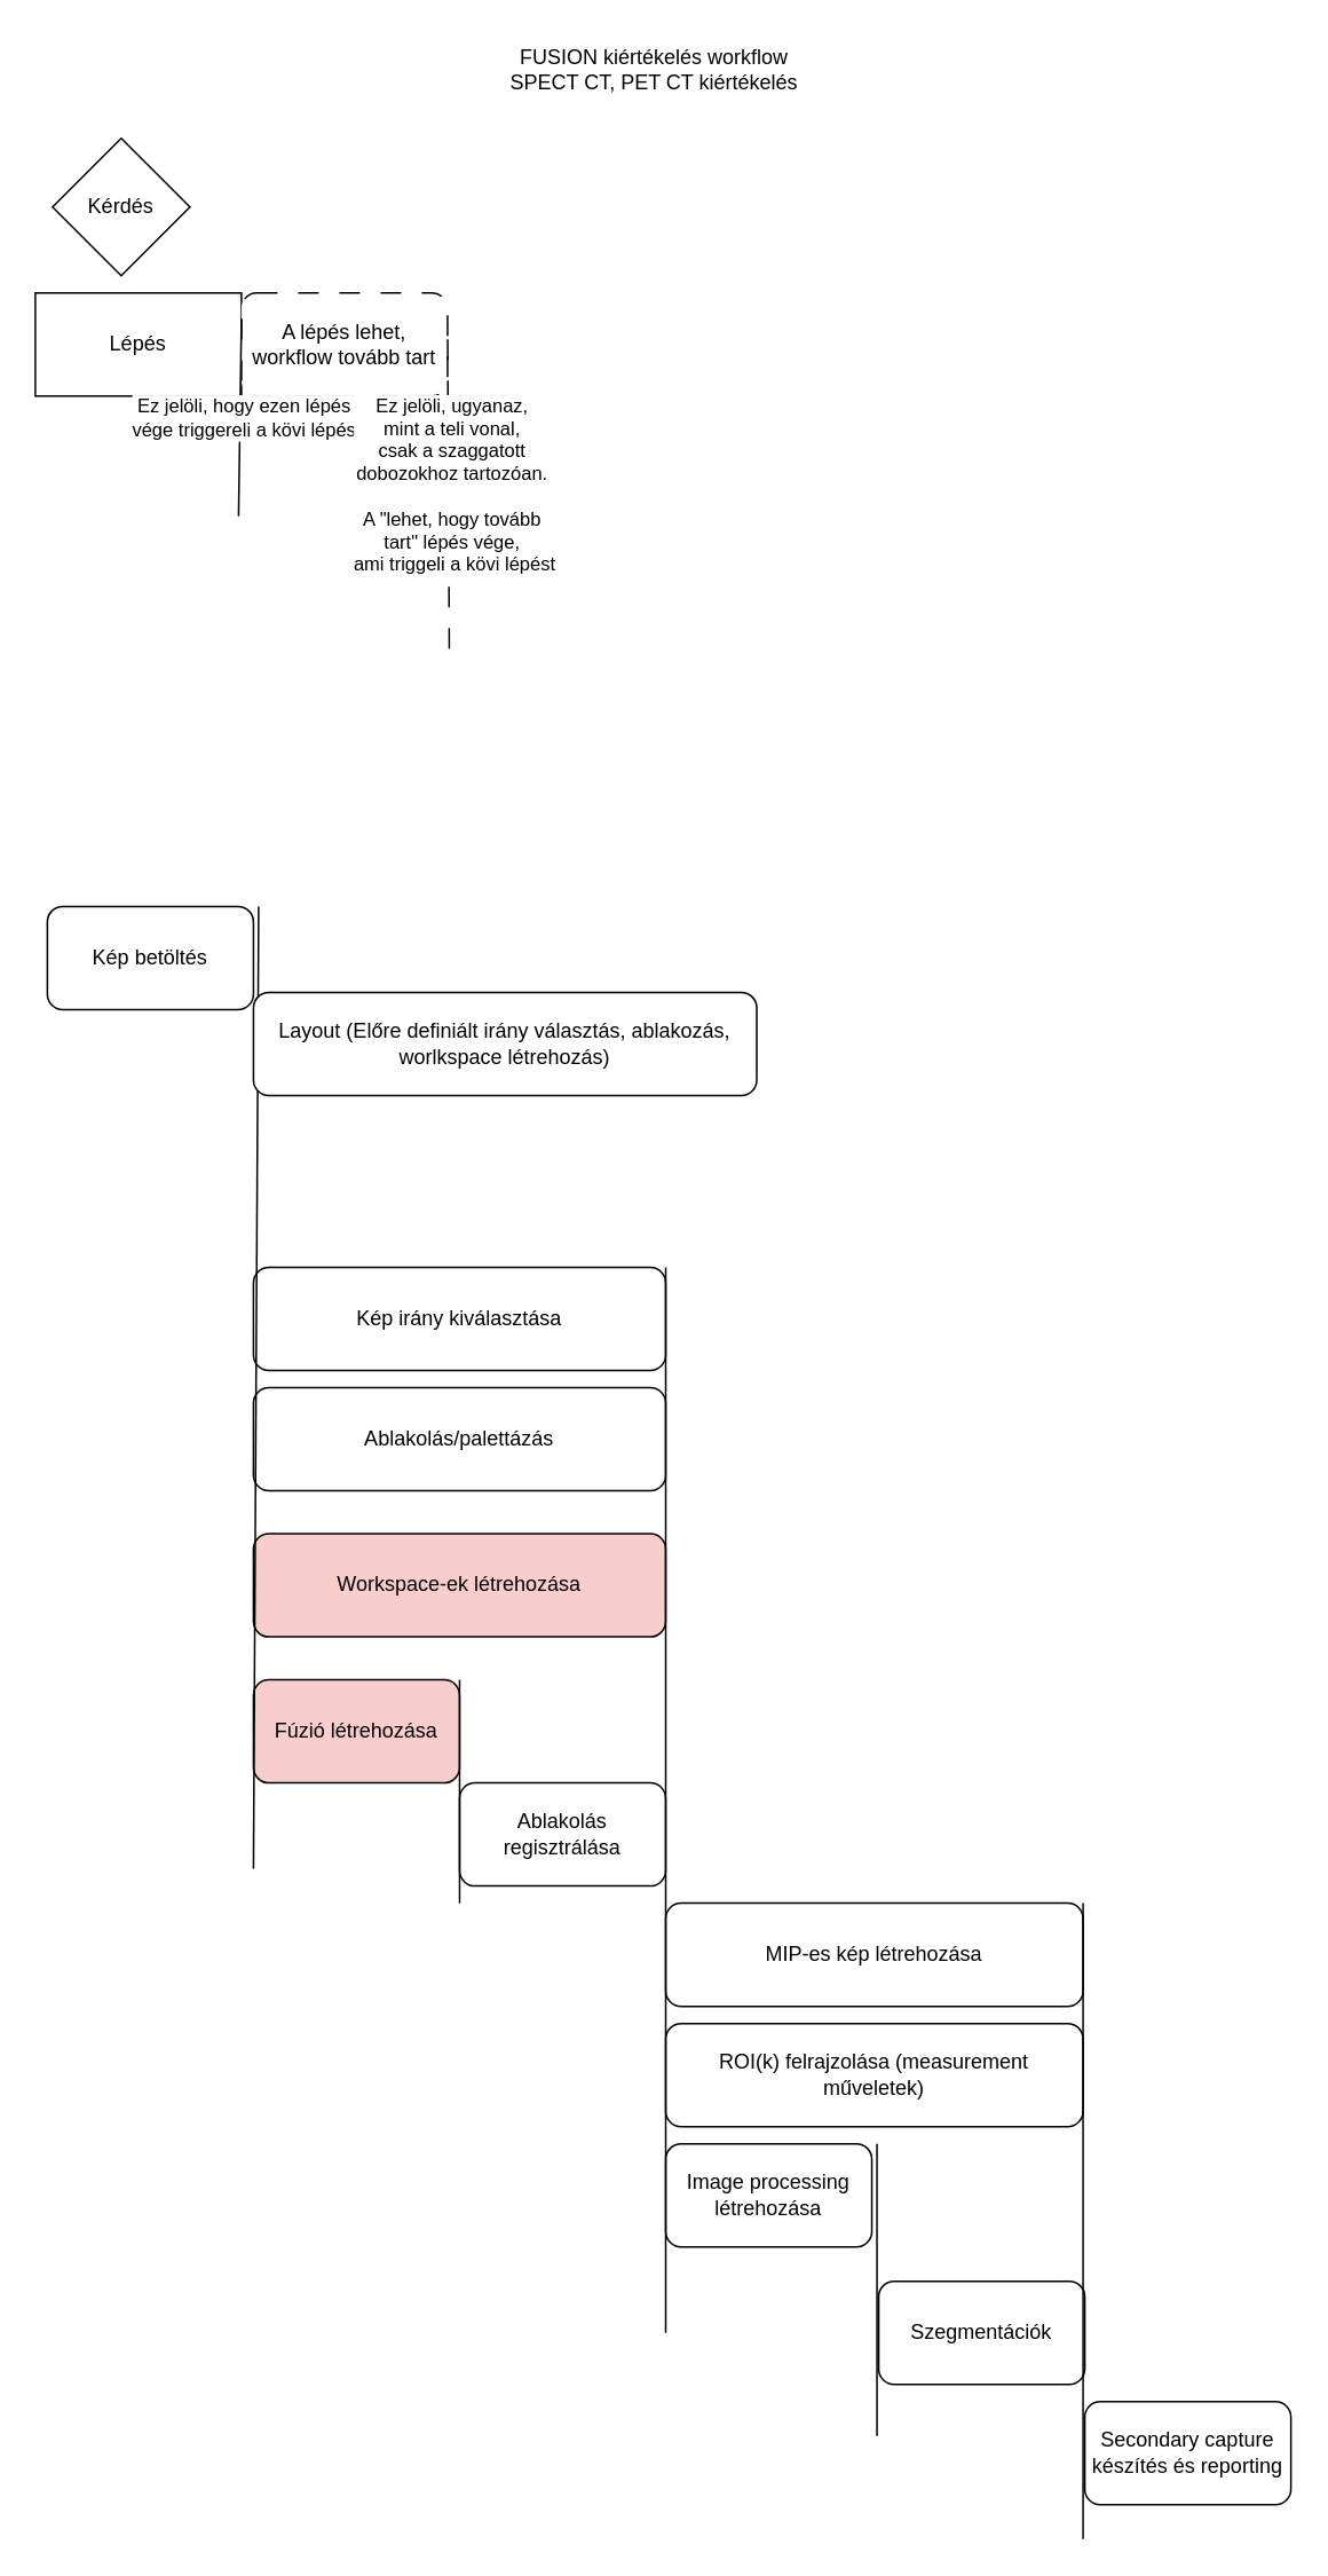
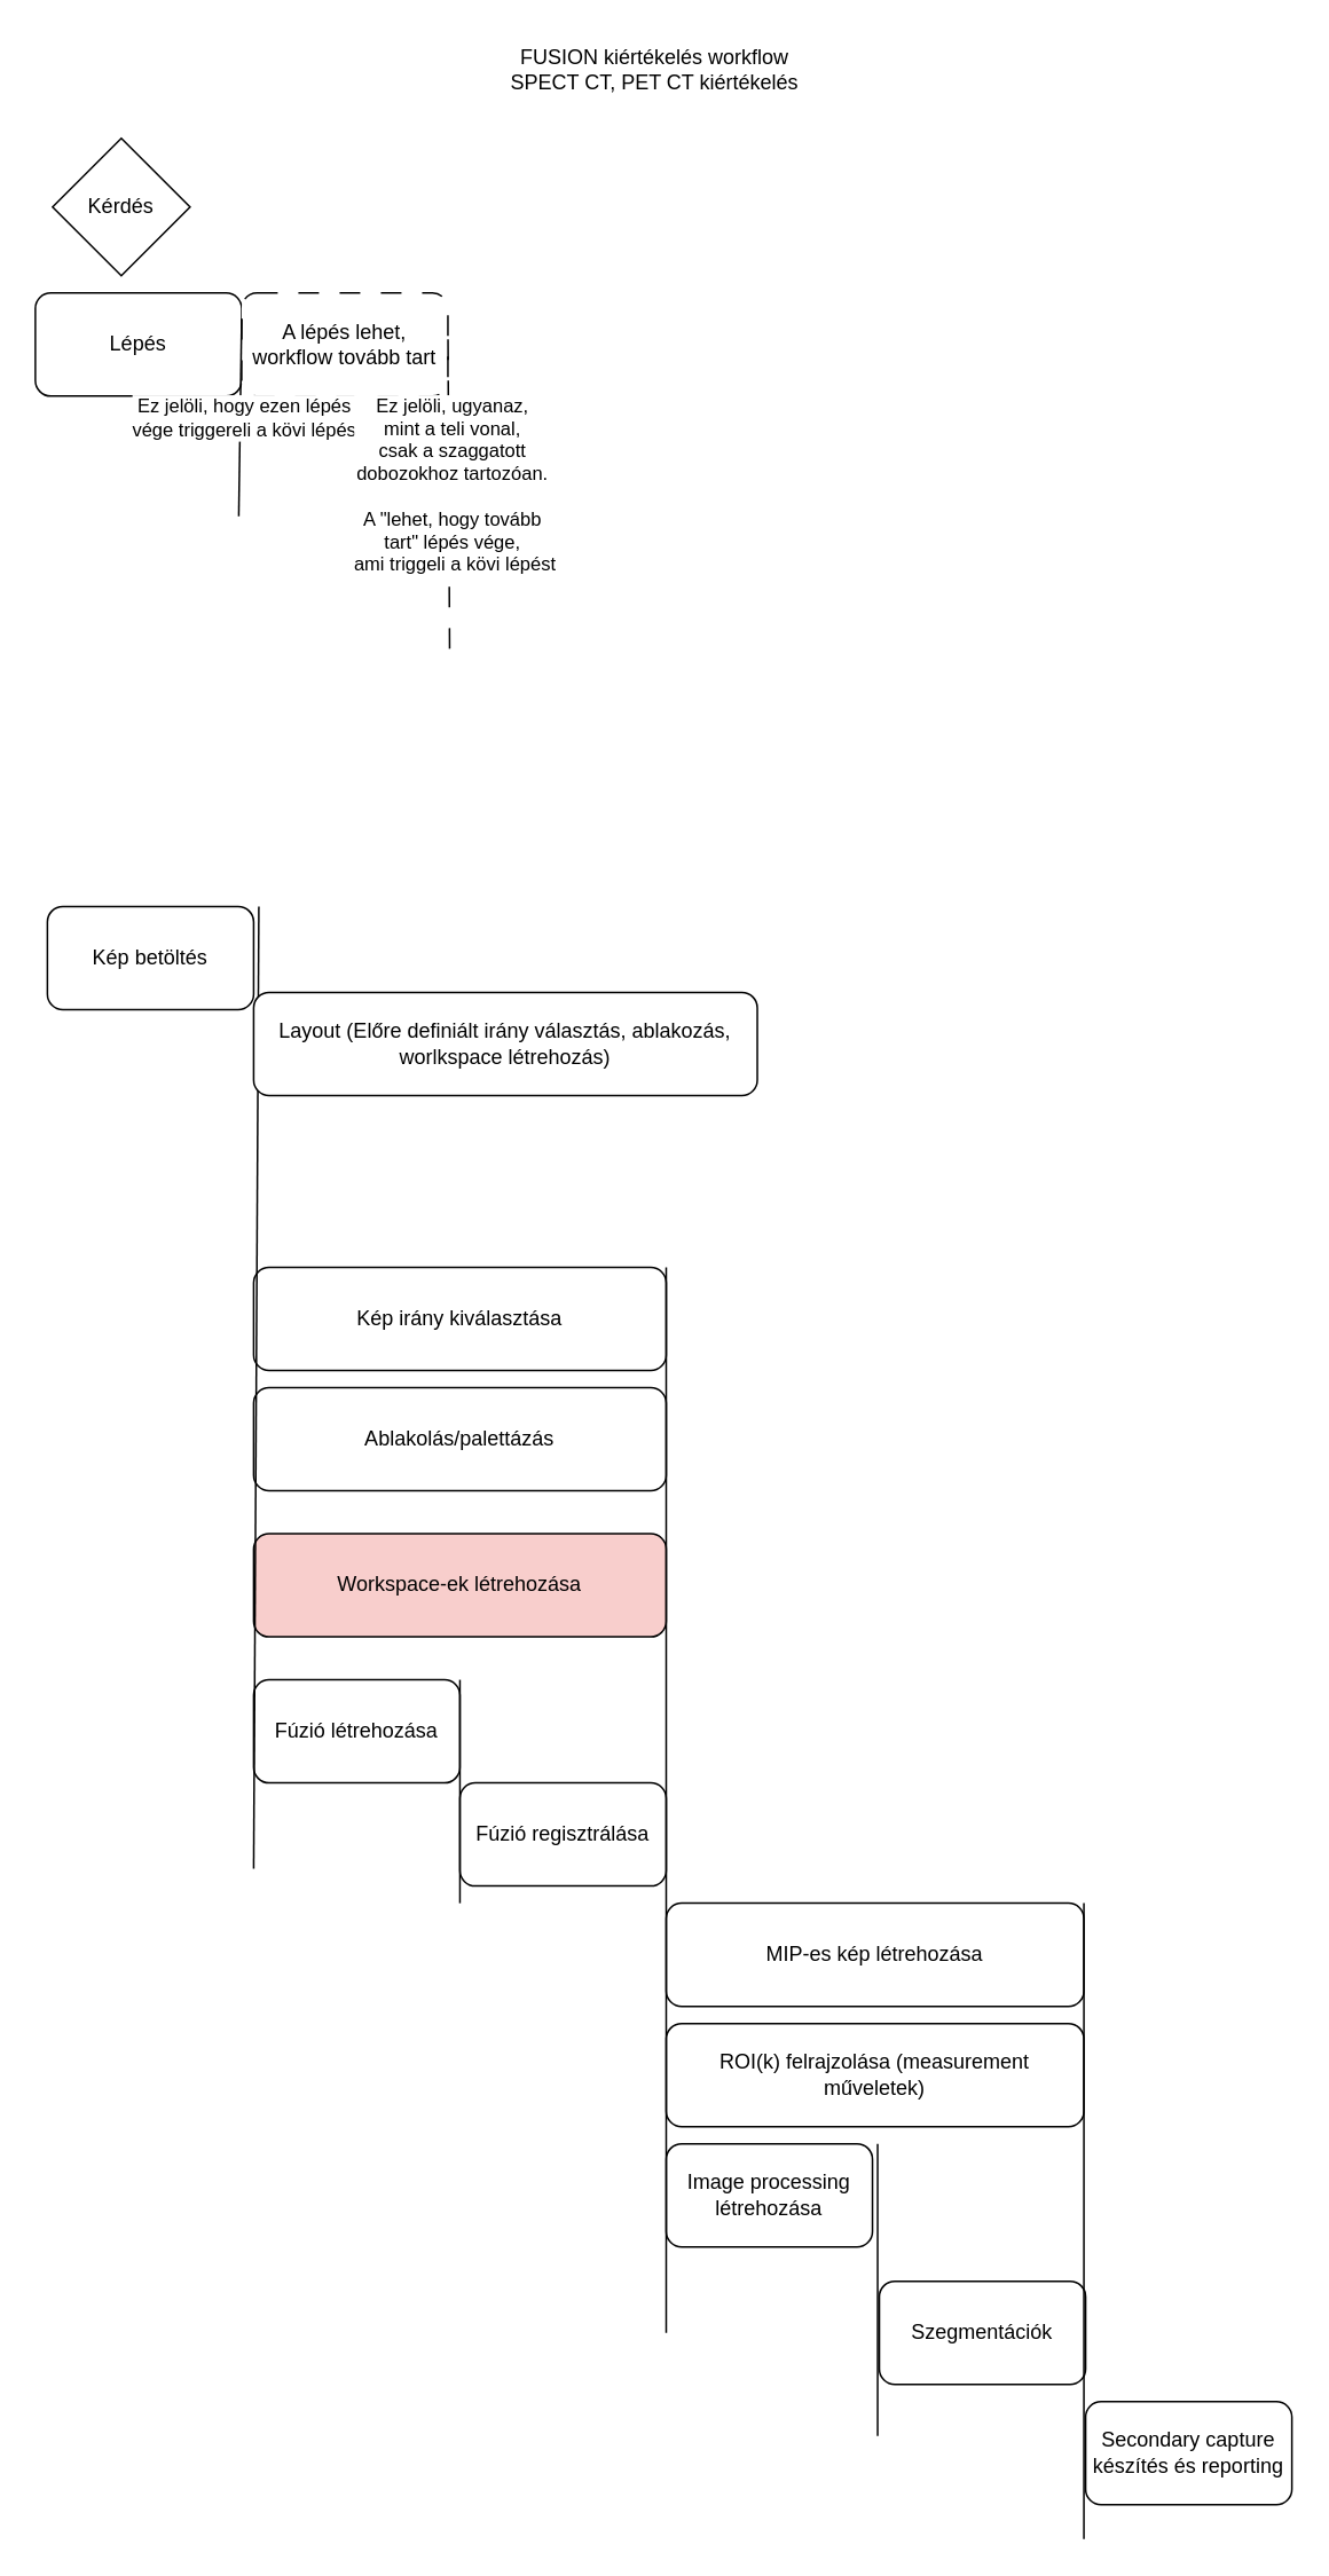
- <mxCell id="3" value="Lépés" style="whiteSpace=wrap;html=1;rounded=0;" parent="1" vertex="1"><mxGeometry x="20" y="170" width="120" height="60" as="geometry" /></mxCell>
+ <mxCell id="3" value="Lépés" style="rounded=1;whiteSpace=wrap;html=1;" parent="1" vertex="1"><mxGeometry x="20" y="170" width="120" height="60" as="geometry" /></mxCell>
- <mxCell id="13" value="Fúzió létrehozása" style="whiteSpace=wrap;html=1;rounded=1;fillColor=#f8cecc;" parent="1" vertex="1"><mxGeometry x="147" y="977" width="120" height="60" as="geometry" /></mxCell>
+ <mxCell id="13" value="Fúzió létrehozása" style="whiteSpace=wrap;html=1;rounded=1;" parent="1" vertex="1"><mxGeometry x="147" y="977" width="120" height="60" as="geometry" /></mxCell>
- <mxCell id="14" value="Ablakolás regisztrálása" style="whiteSpace=wrap;html=1;rounded=1;" parent="1" vertex="1"><mxGeometry x="267" y="1037" width="120" height="60" as="geometry" /></mxCell>
+ <mxCell id="14" value="Fúzió regisztrálása" style="whiteSpace=wrap;html=1;rounded=1;" parent="1" vertex="1"><mxGeometry x="267" y="1037" width="120" height="60" as="geometry" /></mxCell>
